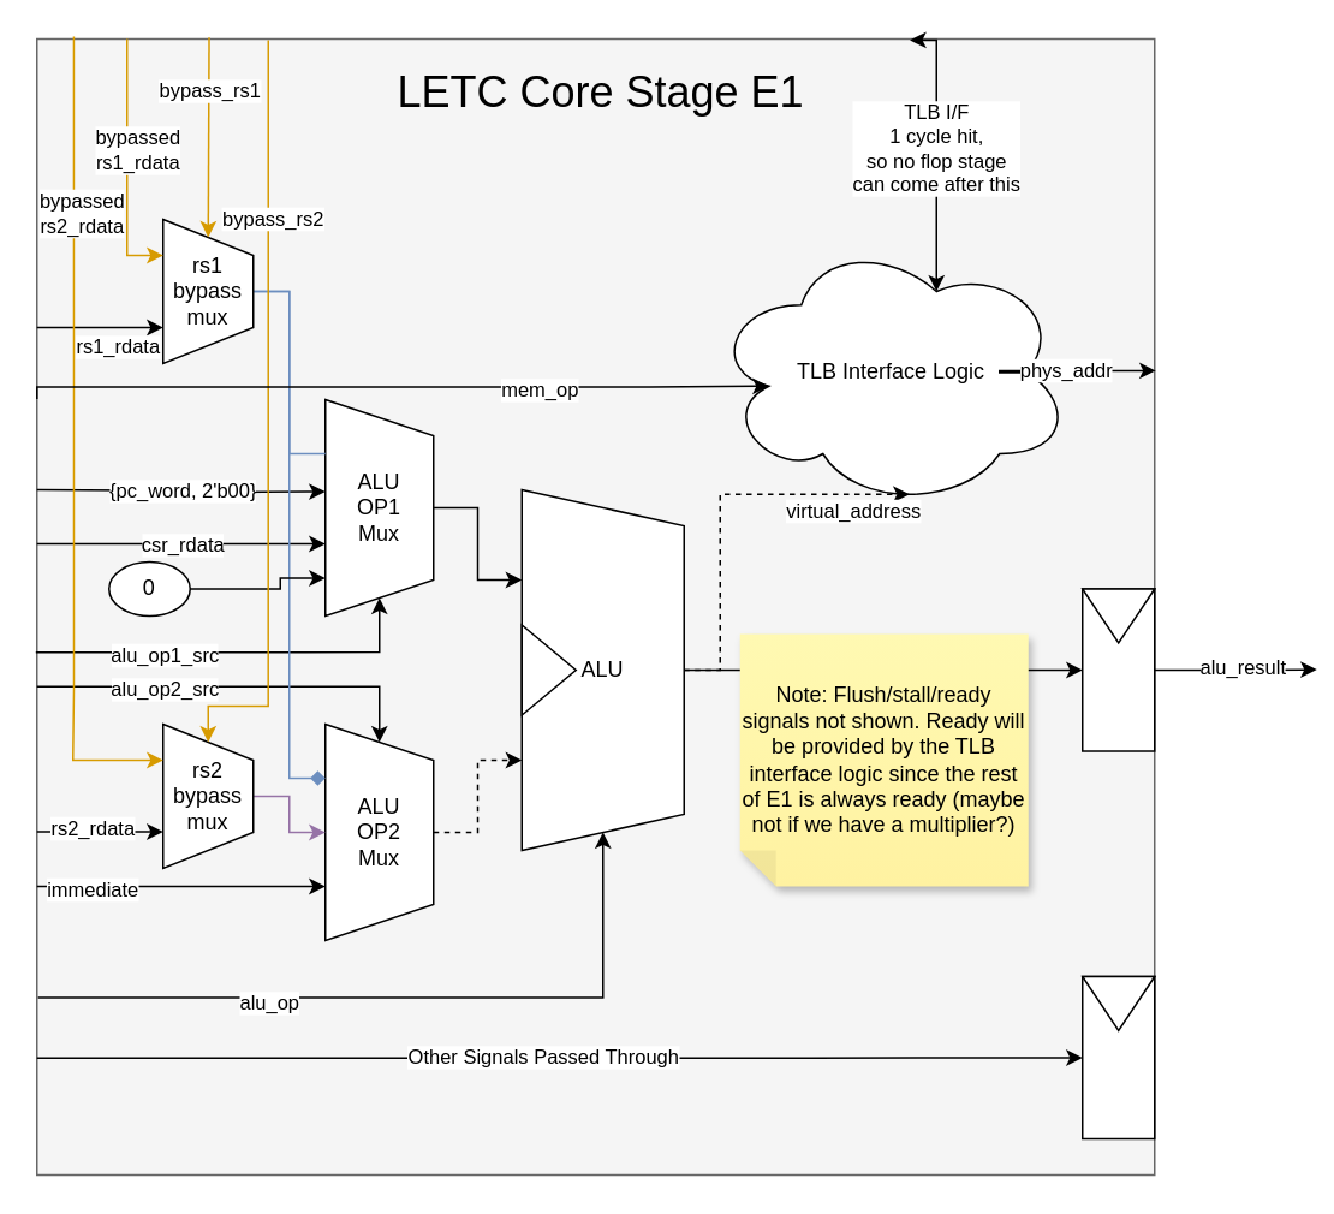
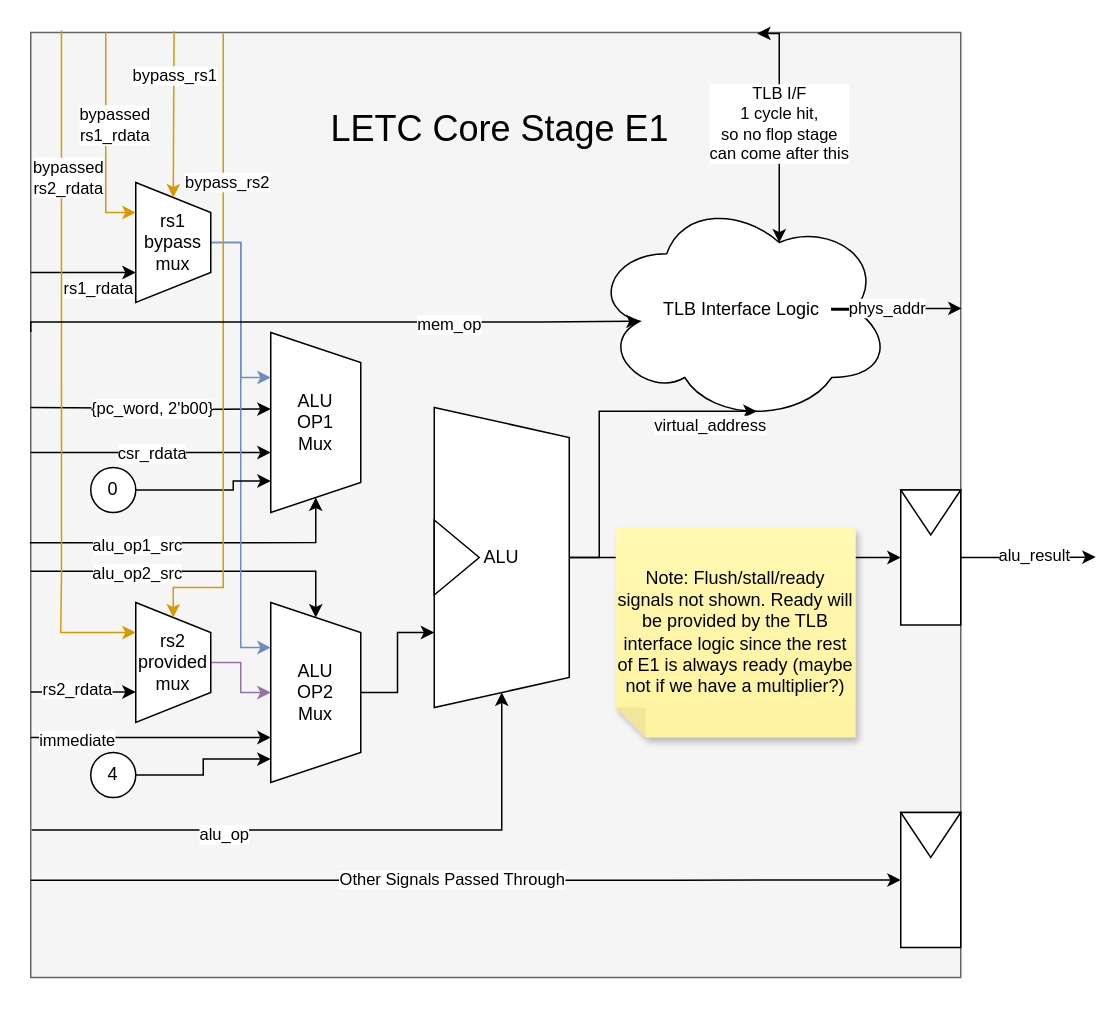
- <mxCell id="29" value="&lt;font style=&quot;font-size: 24px;&quot;&gt;LETC Core Stage E1&lt;/font&gt;" style="text;html=1;strokeColor=none;fillColor=none;align=center;verticalAlign=middle;whiteSpace=wrap;rounded=0;" vertex="1" parent="1"><mxGeometry x="213" y="36" width="240" height="30" as="geometry" /></mxCell>
+ <mxCell id="29" value="&lt;font style=&quot;font-size: 24px;&quot;&gt;LETC Core Stage E1&lt;/font&gt;" style="text;html=1;strokeColor=none;fillColor=none;align=center;verticalAlign=middle;whiteSpace=wrap;rounded=0;" vertex="1" parent="1"><mxGeometry x="213" y="71" width="240" height="30" as="geometry" /></mxCell>
- <mxCell id="24" style="edgeStyle=orthogonalEdgeStyle;rounded=0;orthogonalLoop=1;jettySize=auto;html=1;exitX=0.5;exitY=0;exitDx=0;exitDy=0;entryX=0.25;entryY=1;entryDx=0;entryDy=0;fillColor=#dae8fc;strokeColor=#6c8ebf;endArrow=none;" edge="1" parent="1" source="26" target="4"><mxGeometry relative="1" as="geometry" /></mxCell>
+ <mxCell id="24" style="edgeStyle=orthogonalEdgeStyle;rounded=0;orthogonalLoop=1;jettySize=auto;html=1;exitX=0.5;exitY=0;exitDx=0;exitDy=0;entryX=0.25;entryY=1;entryDx=0;entryDy=0;fillColor=#dae8fc;strokeColor=#6c8ebf;" edge="1" parent="1" source="26" target="4"><mxGeometry relative="1" as="geometry" /></mxCell>
- <mxCell id="55" style="edgeStyle=orthogonalEdgeStyle;rounded=0;orthogonalLoop=1;jettySize=auto;html=1;exitX=0.5;exitY=0;exitDx=0;exitDy=0;entryX=0.55;entryY=0.95;entryDx=0;entryDy=0;entryPerimeter=0;dashed=1;" edge="1" parent="1" source="45" target="53"><mxGeometry relative="1" as="geometry" /></mxCell>
+ <mxCell id="55" style="edgeStyle=orthogonalEdgeStyle;rounded=0;orthogonalLoop=1;jettySize=auto;html=1;exitX=0.5;exitY=0;exitDx=0;exitDy=0;entryX=0.55;entryY=0.95;entryDx=0;entryDy=0;entryPerimeter=0;" edge="1" parent="1" source="45" target="53"><mxGeometry relative="1" as="geometry" /></mxCell>
- <mxCell id="3" style="edgeStyle=orthogonalEdgeStyle;rounded=0;orthogonalLoop=1;jettySize=auto;html=1;exitX=0.5;exitY=0;exitDx=0;exitDy=0;entryX=0.25;entryY=1;entryDx=0;entryDy=0;" edge="1" parent="1" source="4" target="45"><mxGeometry relative="1" as="geometry" /></mxCell>
- <mxCell id="30" value="0" style="ellipse;whiteSpace=wrap;html=1;aspect=fixed;" vertex="1" parent="1"><mxGeometry x="60" y="311" width="45" height="30" as="geometry" /></mxCell>
+ <mxCell id="30" value="0" style="ellipse;whiteSpace=wrap;html=1;aspect=fixed;" vertex="1" parent="1"><mxGeometry x="60" y="311" width="30" height="30" as="geometry" /></mxCell>
- <mxCell id="25" style="edgeStyle=orthogonalEdgeStyle;rounded=0;orthogonalLoop=1;jettySize=auto;html=1;exitX=0.5;exitY=0;exitDx=0;exitDy=0;entryX=0.25;entryY=1;entryDx=0;entryDy=0;fillColor=#dae8fc;strokeColor=#6c8ebf;endArrow=diamond;" edge="1" parent="1" source="26" target="13"><mxGeometry relative="1" as="geometry" /></mxCell>
+ <mxCell id="25" style="edgeStyle=orthogonalEdgeStyle;rounded=0;orthogonalLoop=1;jettySize=auto;html=1;exitX=0.5;exitY=0;exitDx=0;exitDy=0;entryX=0.25;entryY=1;entryDx=0;entryDy=0;fillColor=#dae8fc;strokeColor=#6c8ebf;" edge="1" parent="1" source="26" target="13"><mxGeometry relative="1" as="geometry" /></mxCell>
- <mxCell id="33" value="rs2&lt;div&gt;bypass&lt;/div&gt;&lt;div&gt;mux&lt;/div&gt;" style="shape=trapezoid;perimeter=trapezoidPerimeter;whiteSpace=wrap;html=1;fixedSize=1;direction=south;" vertex="1" parent="1"><mxGeometry x="90" y="401" width="50" height="80" as="geometry" /></mxCell>
+ <mxCell id="33" value="rs2&lt;div&gt;provided&lt;/div&gt;&lt;div&gt;mux&lt;/div&gt;" style="shape=trapezoid;perimeter=trapezoidPerimeter;whiteSpace=wrap;html=1;fixedSize=1;direction=south;" vertex="1" parent="1"><mxGeometry x="90" y="401" width="50" height="80" as="geometry" /></mxCell>
- <mxCell id="12" style="edgeStyle=orthogonalEdgeStyle;rounded=0;orthogonalLoop=1;jettySize=auto;html=1;exitX=0.5;exitY=0;exitDx=0;exitDy=0;entryX=0.75;entryY=1;entryDx=0;entryDy=0;dashed=1;" edge="1" parent="1" source="13" target="45"><mxGeometry relative="1" as="geometry" /></mxCell>
+ <mxCell id="12" style="edgeStyle=orthogonalEdgeStyle;rounded=0;orthogonalLoop=1;jettySize=auto;html=1;exitX=0.5;exitY=0;exitDx=0;exitDy=0;entryX=0.75;entryY=1;entryDx=0;entryDy=0;" edge="1" parent="1" source="13" target="45"><mxGeometry relative="1" as="geometry" /></mxCell>
+ <mxCell id="43" style="edgeStyle=orthogonalEdgeStyle;rounded=0;orthogonalLoop=1;jettySize=auto;html=1;exitX=1;exitY=0.5;exitDx=0;exitDy=0;entryX=0.87;entryY=1.001;entryDx=0;entryDy=0;entryPerimeter=0;" edge="1" parent="1" source="42" target="13"><mxGeometry relative="1" as="geometry" /></mxCell>
+ <mxCell id="42" value="4" style="ellipse;whiteSpace=wrap;html=1;aspect=fixed;" vertex="1" parent="1"><mxGeometry x="60" y="501" width="30" height="30" as="geometry" /></mxCell>
